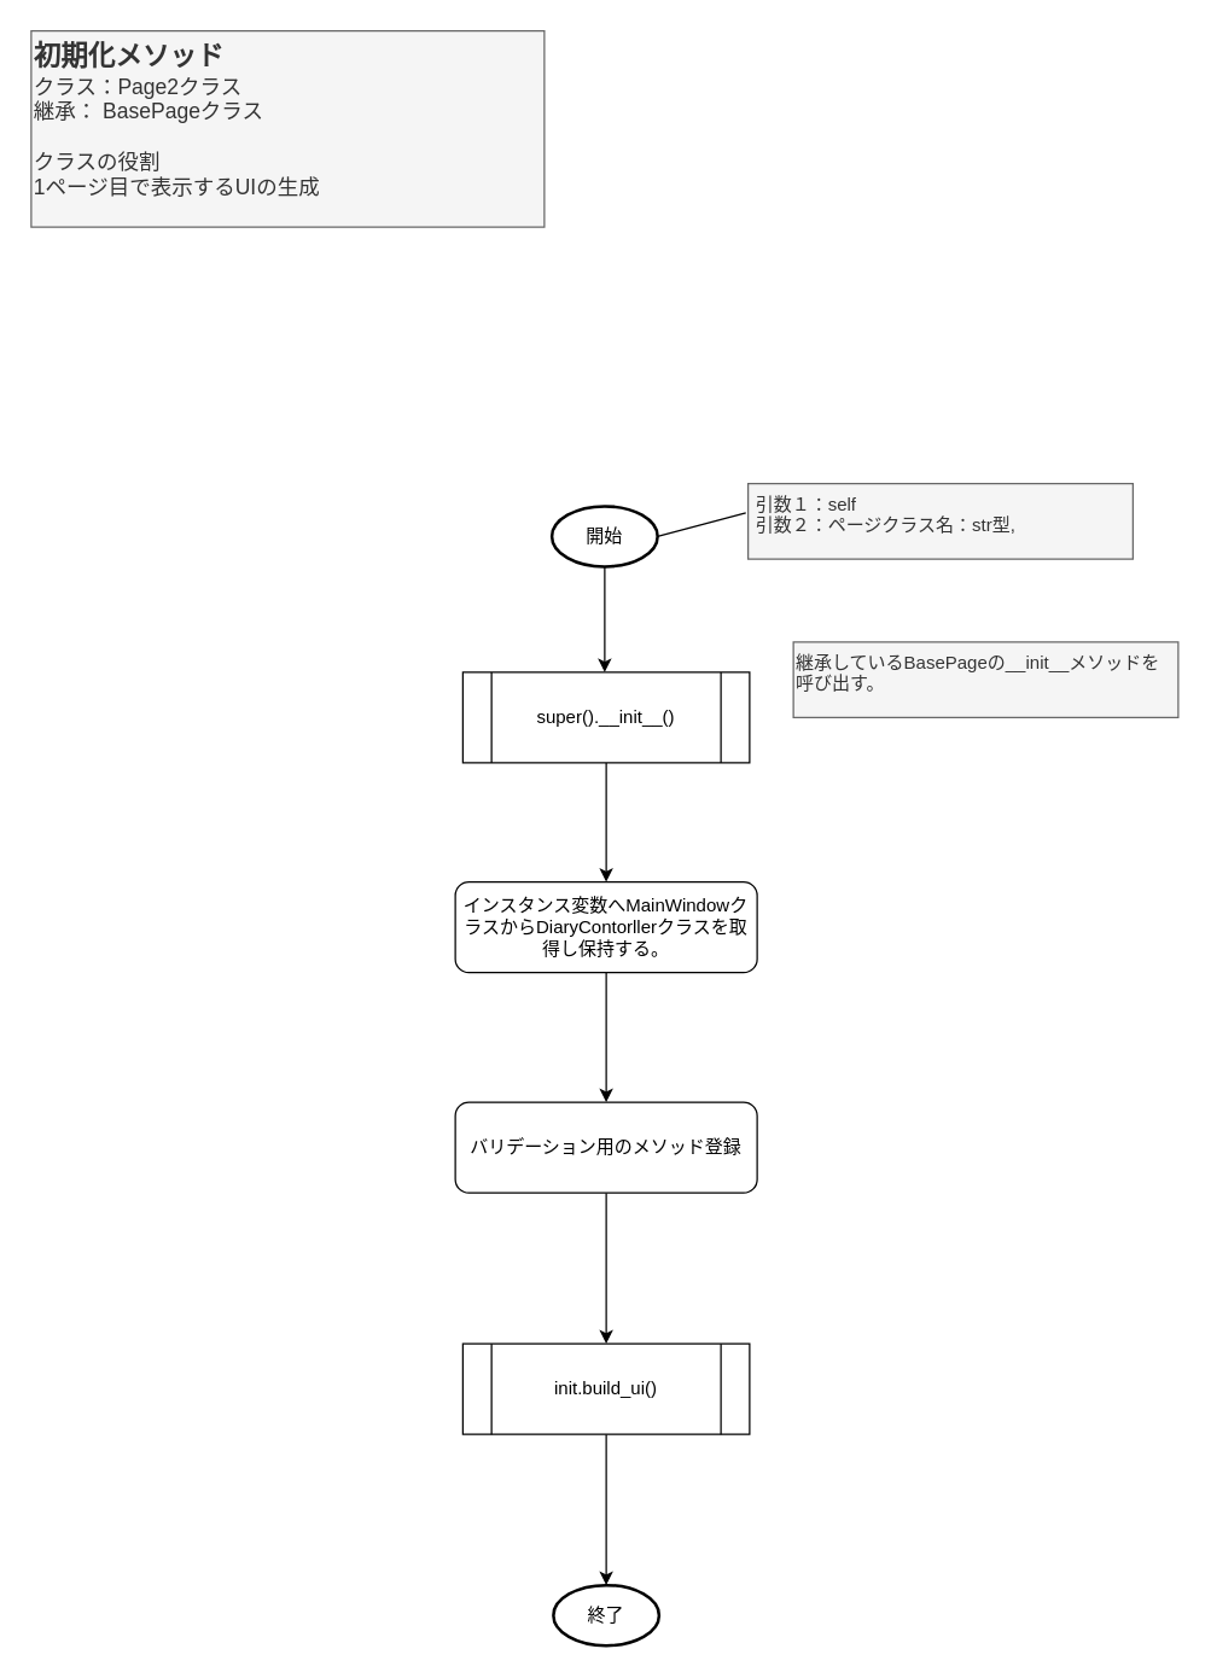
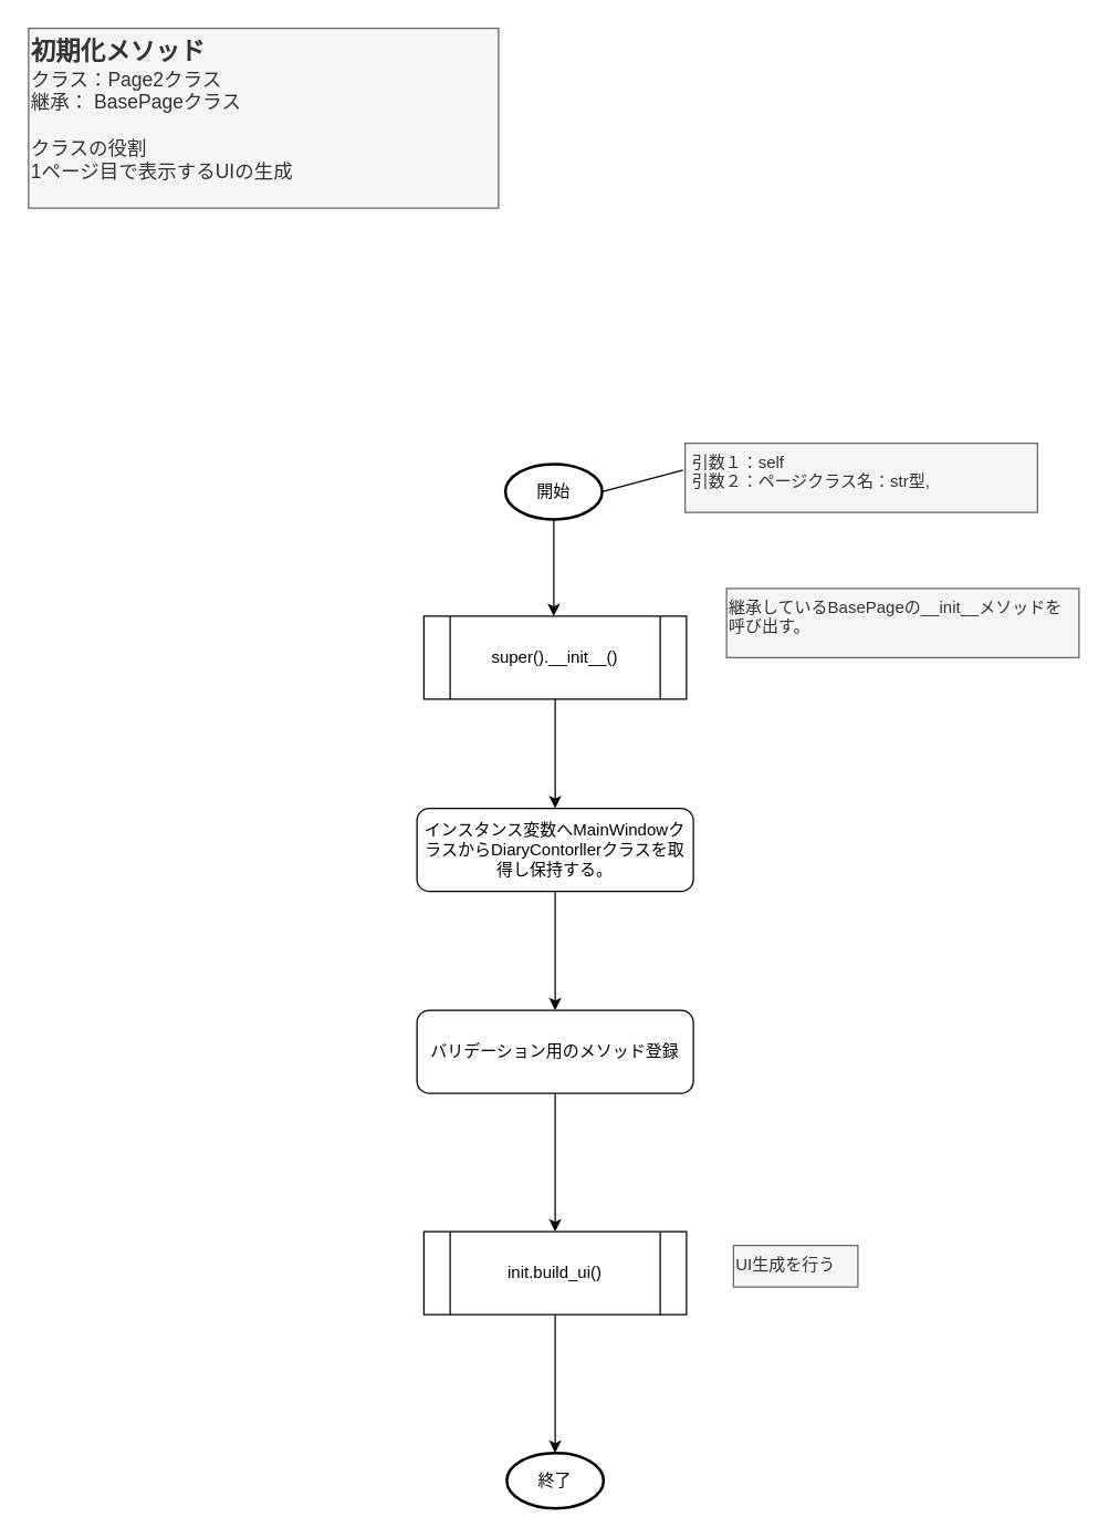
+ <mxCell id="15" value="UI生成を行う" style="text;html=1;align=left;verticalAlign=top;whiteSpace=wrap;rounded=0;fillColor=#f5f5f5;fontColor=#333333;strokeColor=#666666;" parent="1" vertex="1"><mxGeometry x="530" y="900" width="90" height="30" as="geometry" /></mxCell>
